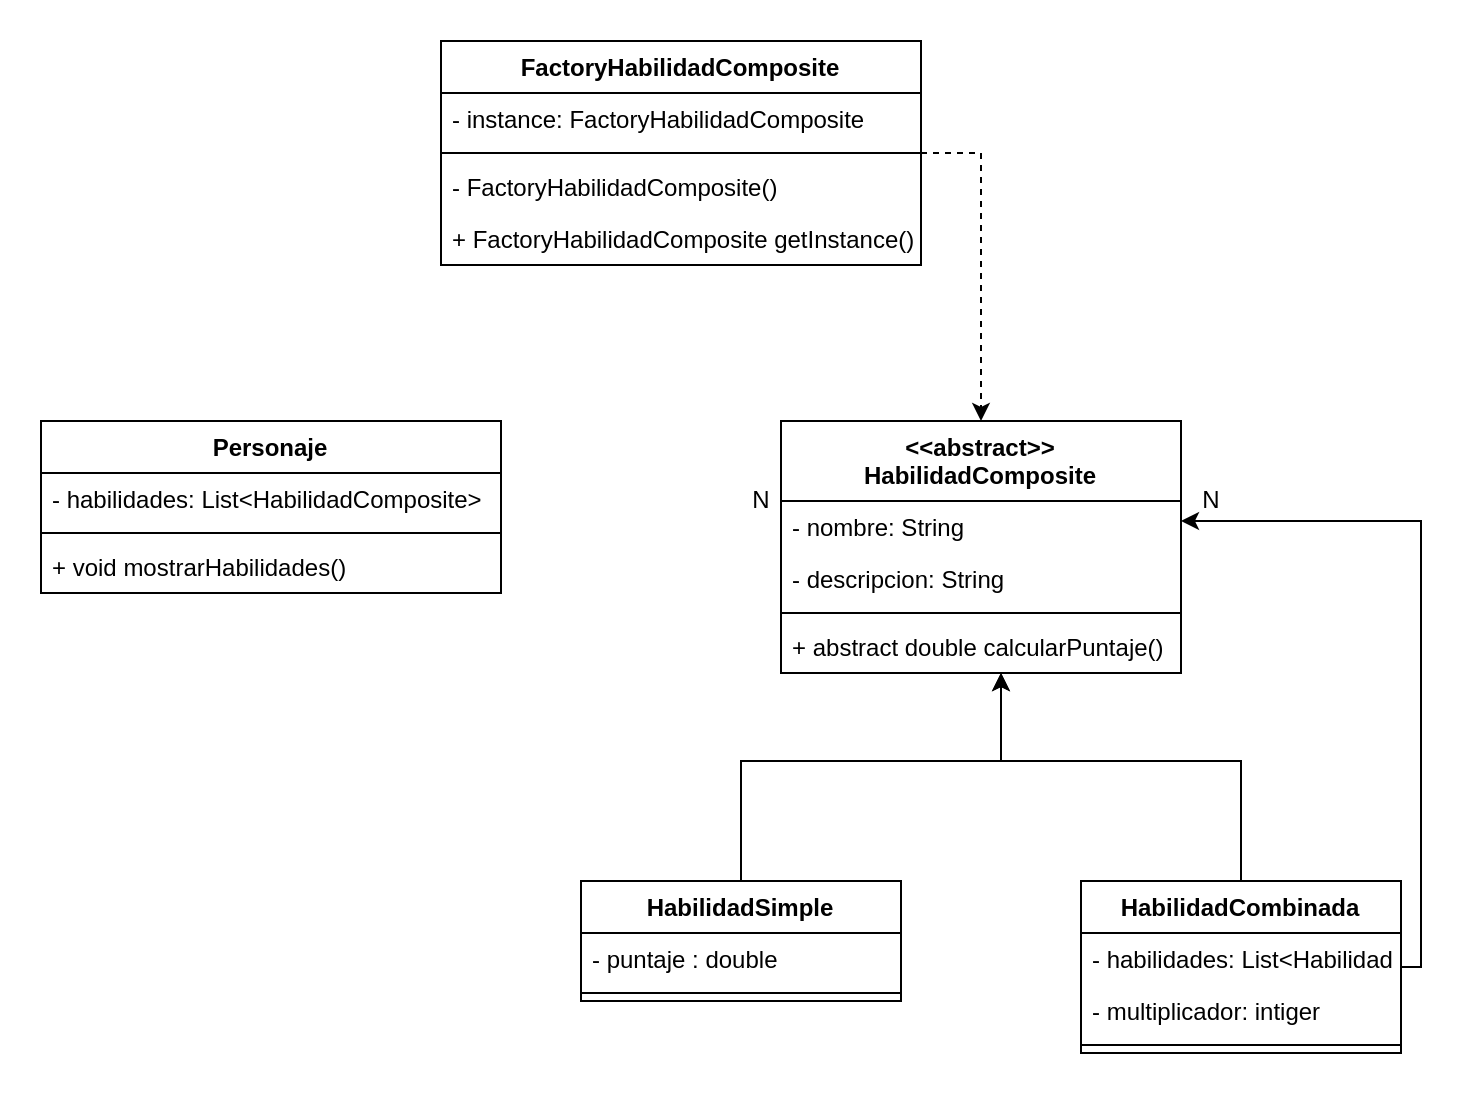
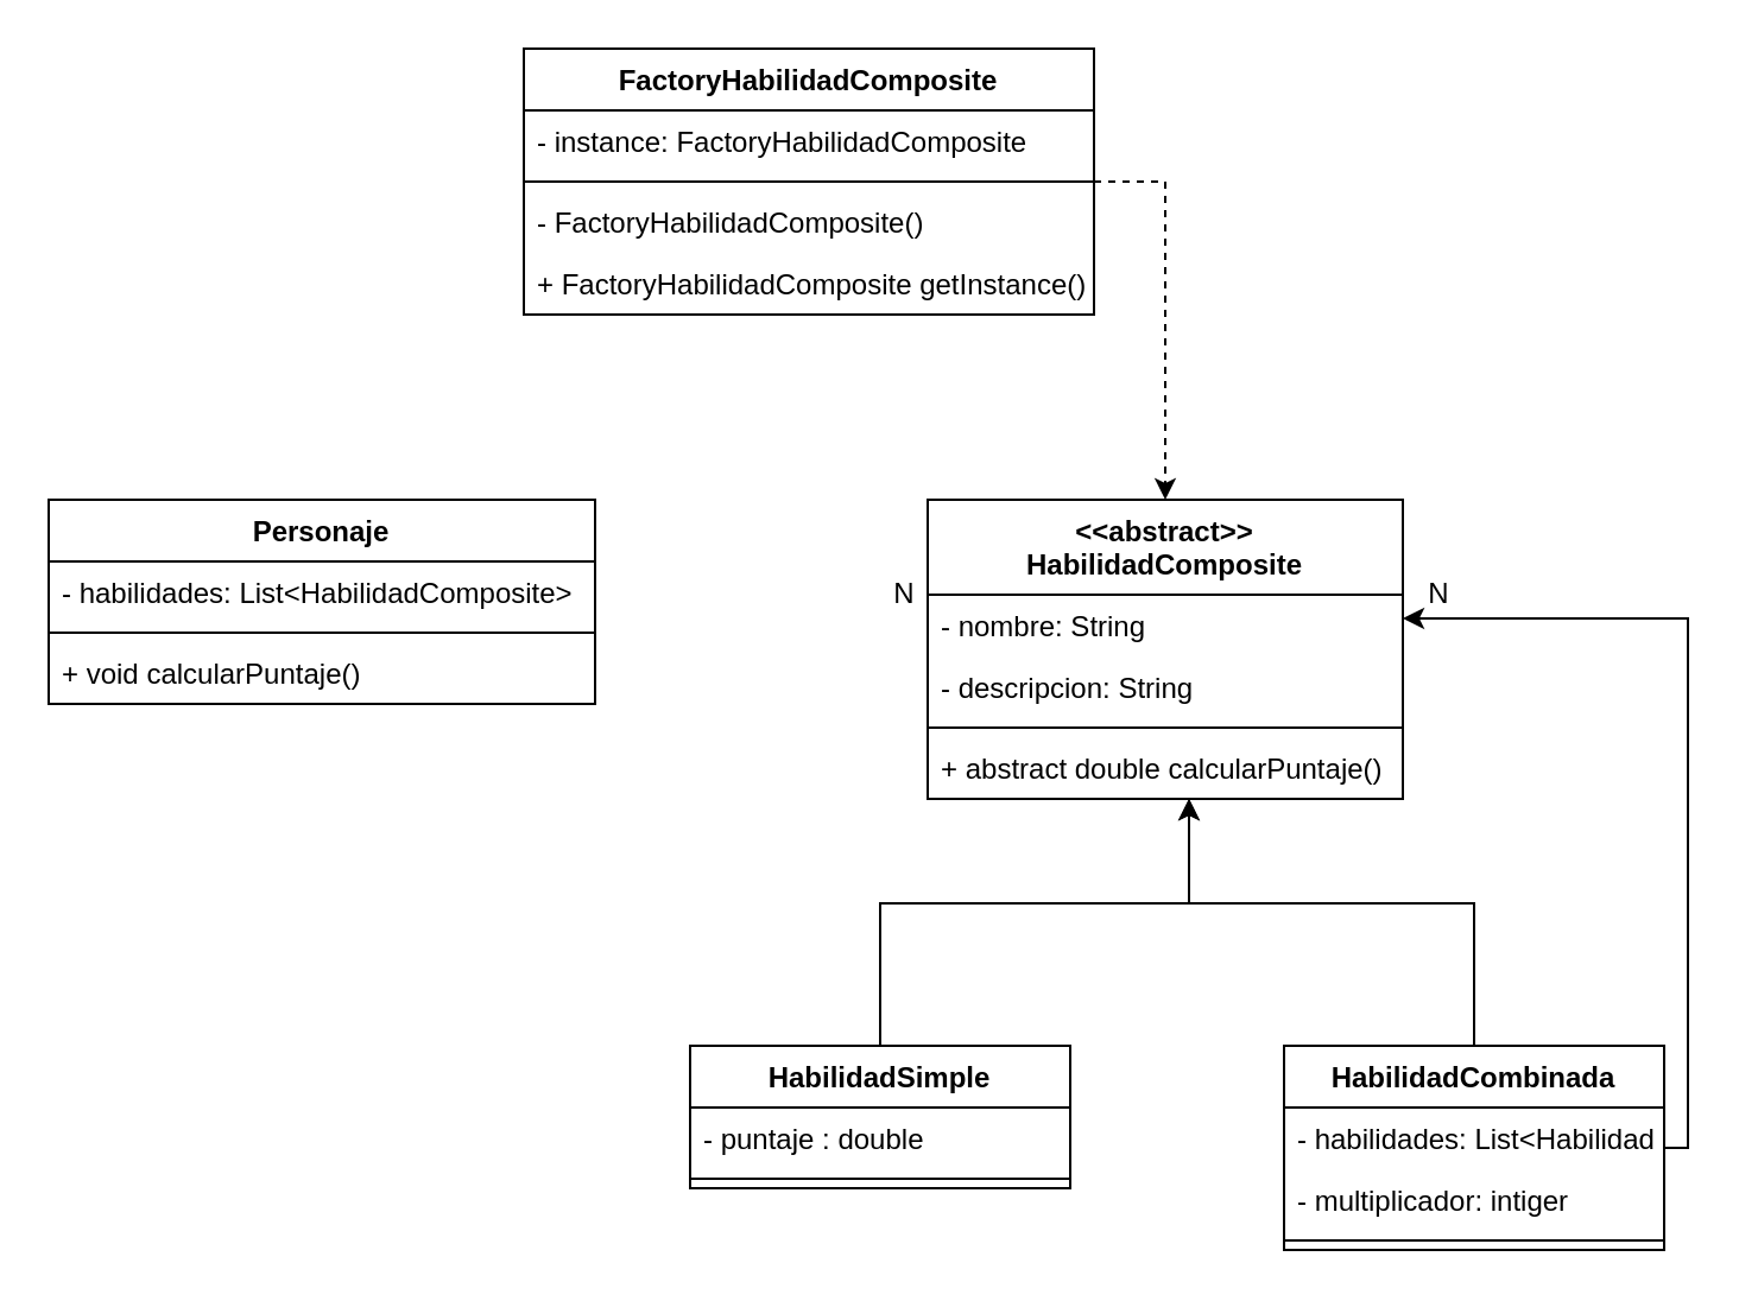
- <mxCell id="20" value="+ void mostrarHabilidades()" style="text;strokeColor=none;fillColor=none;align=left;verticalAlign=top;spacingLeft=4;spacingRight=4;overflow=hidden;rotatable=0;points=[[0,0.5],[1,0.5]];portConstraint=eastwest;" vertex="1" parent="17"><mxGeometry y="60" width="230" height="26" as="geometry" /></mxCell>
+ <mxCell id="20" value="+ void calcularPuntaje()" style="text;strokeColor=none;fillColor=none;align=left;verticalAlign=top;spacingLeft=4;spacingRight=4;overflow=hidden;rotatable=0;points=[[0,0.5],[1,0.5]];portConstraint=eastwest;" vertex="1" parent="17"><mxGeometry y="60" width="230" height="26" as="geometry" /></mxCell>
